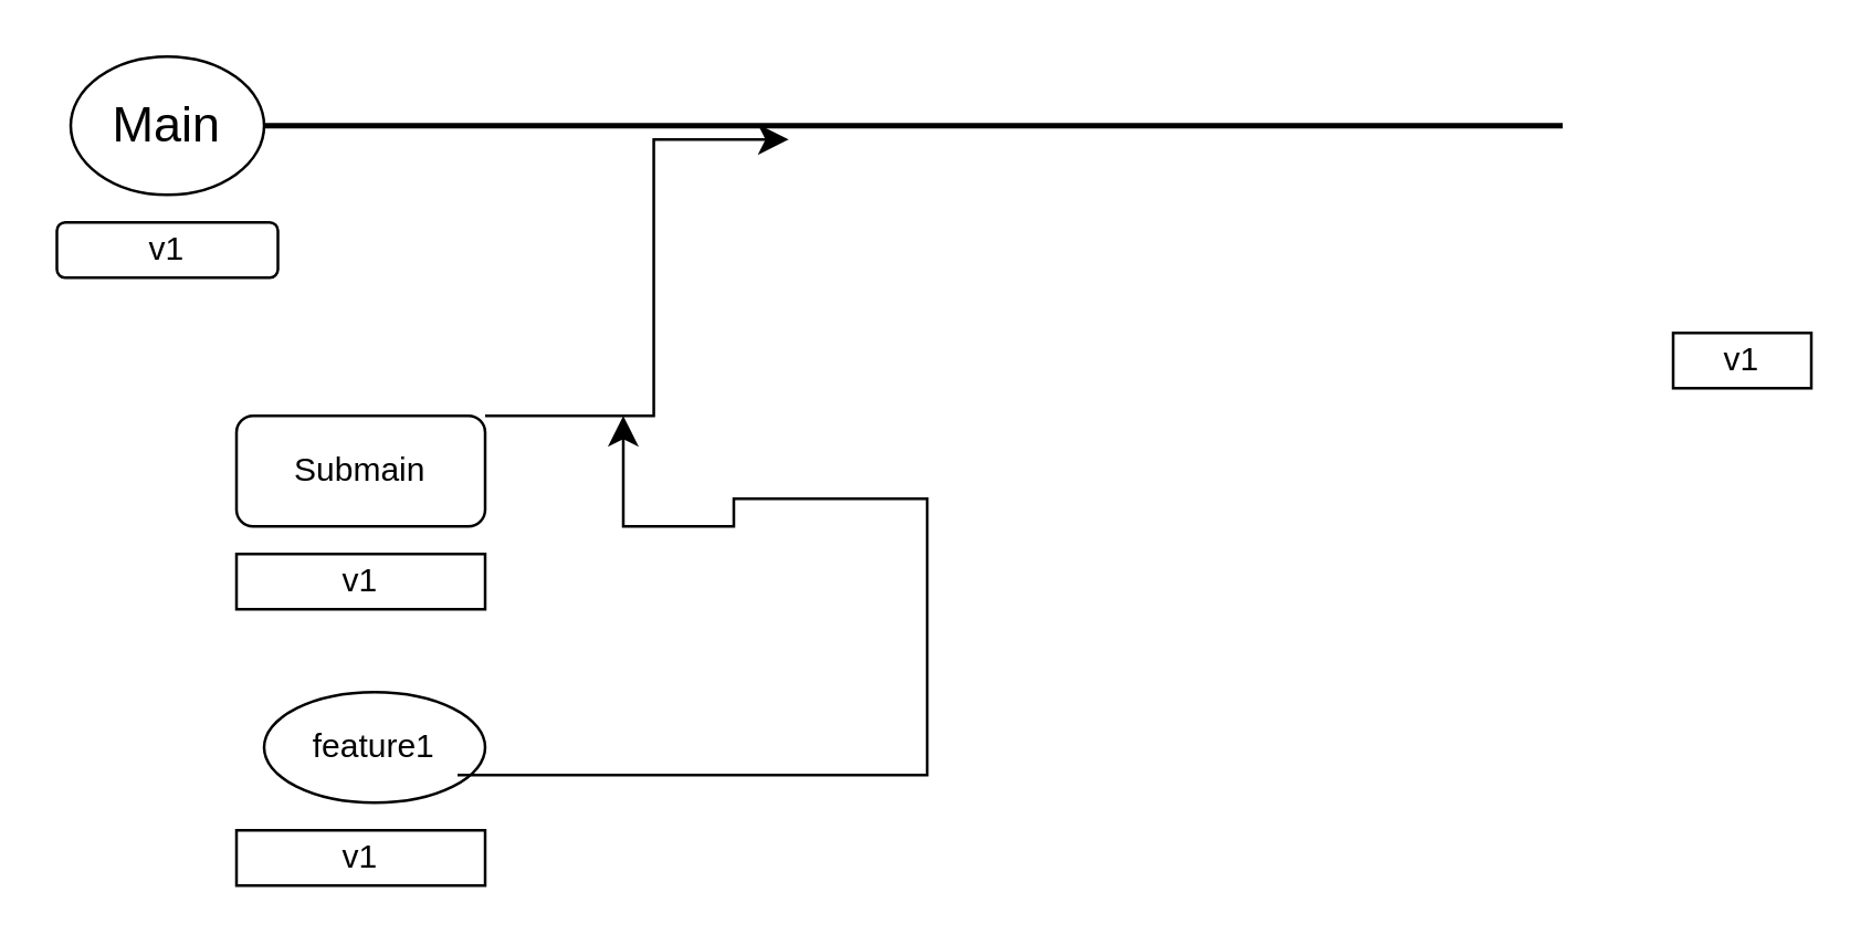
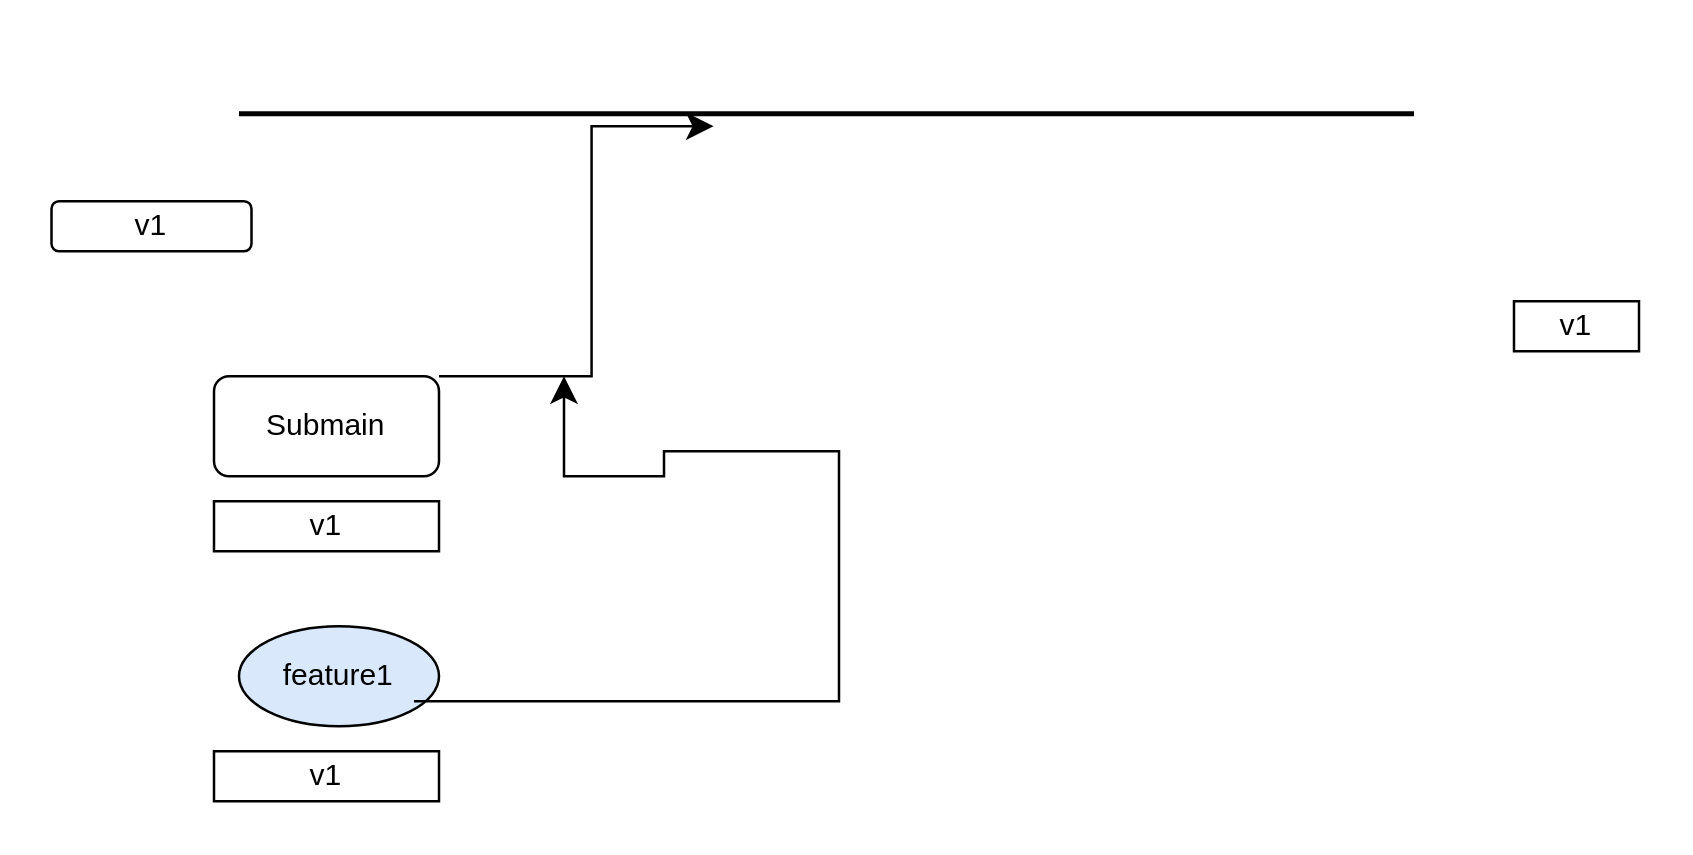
- <mxCell id="2" value="&lt;span style=&quot;font-size: 18px;&quot;&gt;Main&lt;/span&gt;" style="ellipse;whiteSpace=wrap;html=1;" vertex="1" parent="1"><mxGeometry x="25" y="20" width="70" height="50" as="geometry" /></mxCell>
- <mxCell id="6" value="feature1" style="ellipse;whiteSpace=wrap;html=1;" vertex="1" parent="1"><mxGeometry x="95" y="250" width="80" height="40" as="geometry" /></mxCell>
+ <mxCell id="6" value="feature1" style="ellipse;whiteSpace=wrap;html=1;fillColor=#dae8fc;" vertex="1" parent="1"><mxGeometry x="95" y="250" width="80" height="40" as="geometry" /></mxCell>
